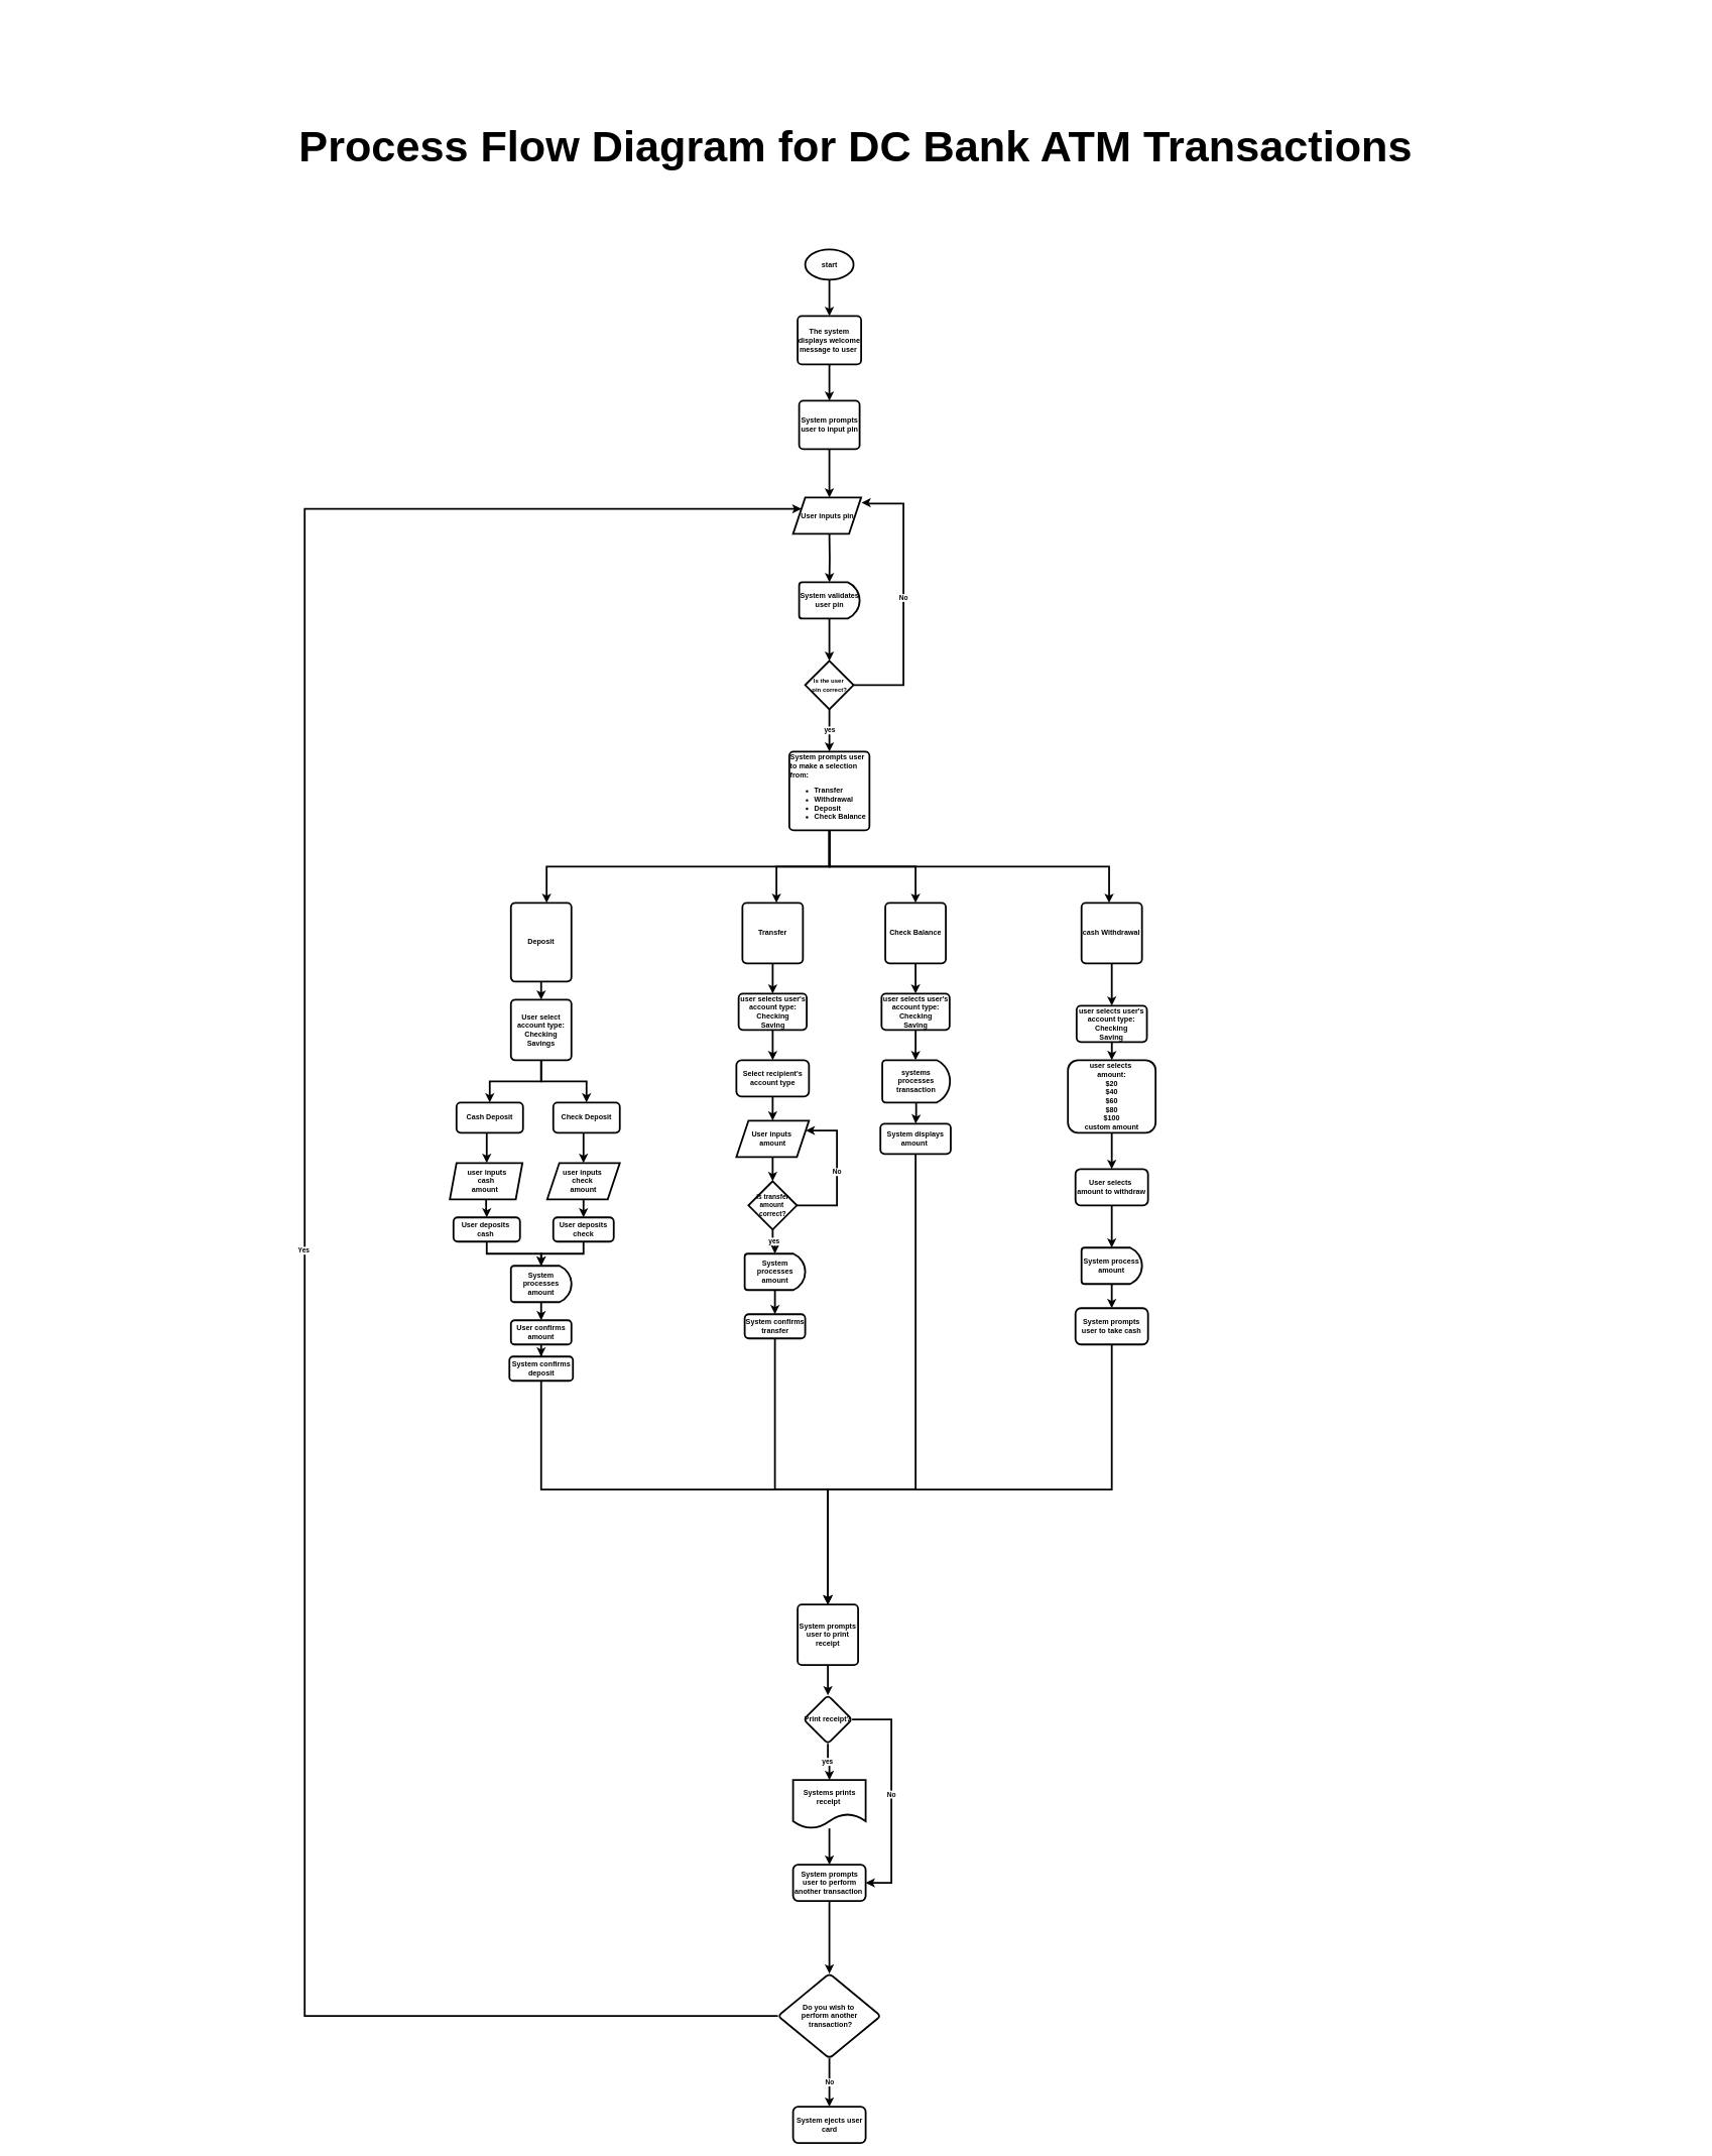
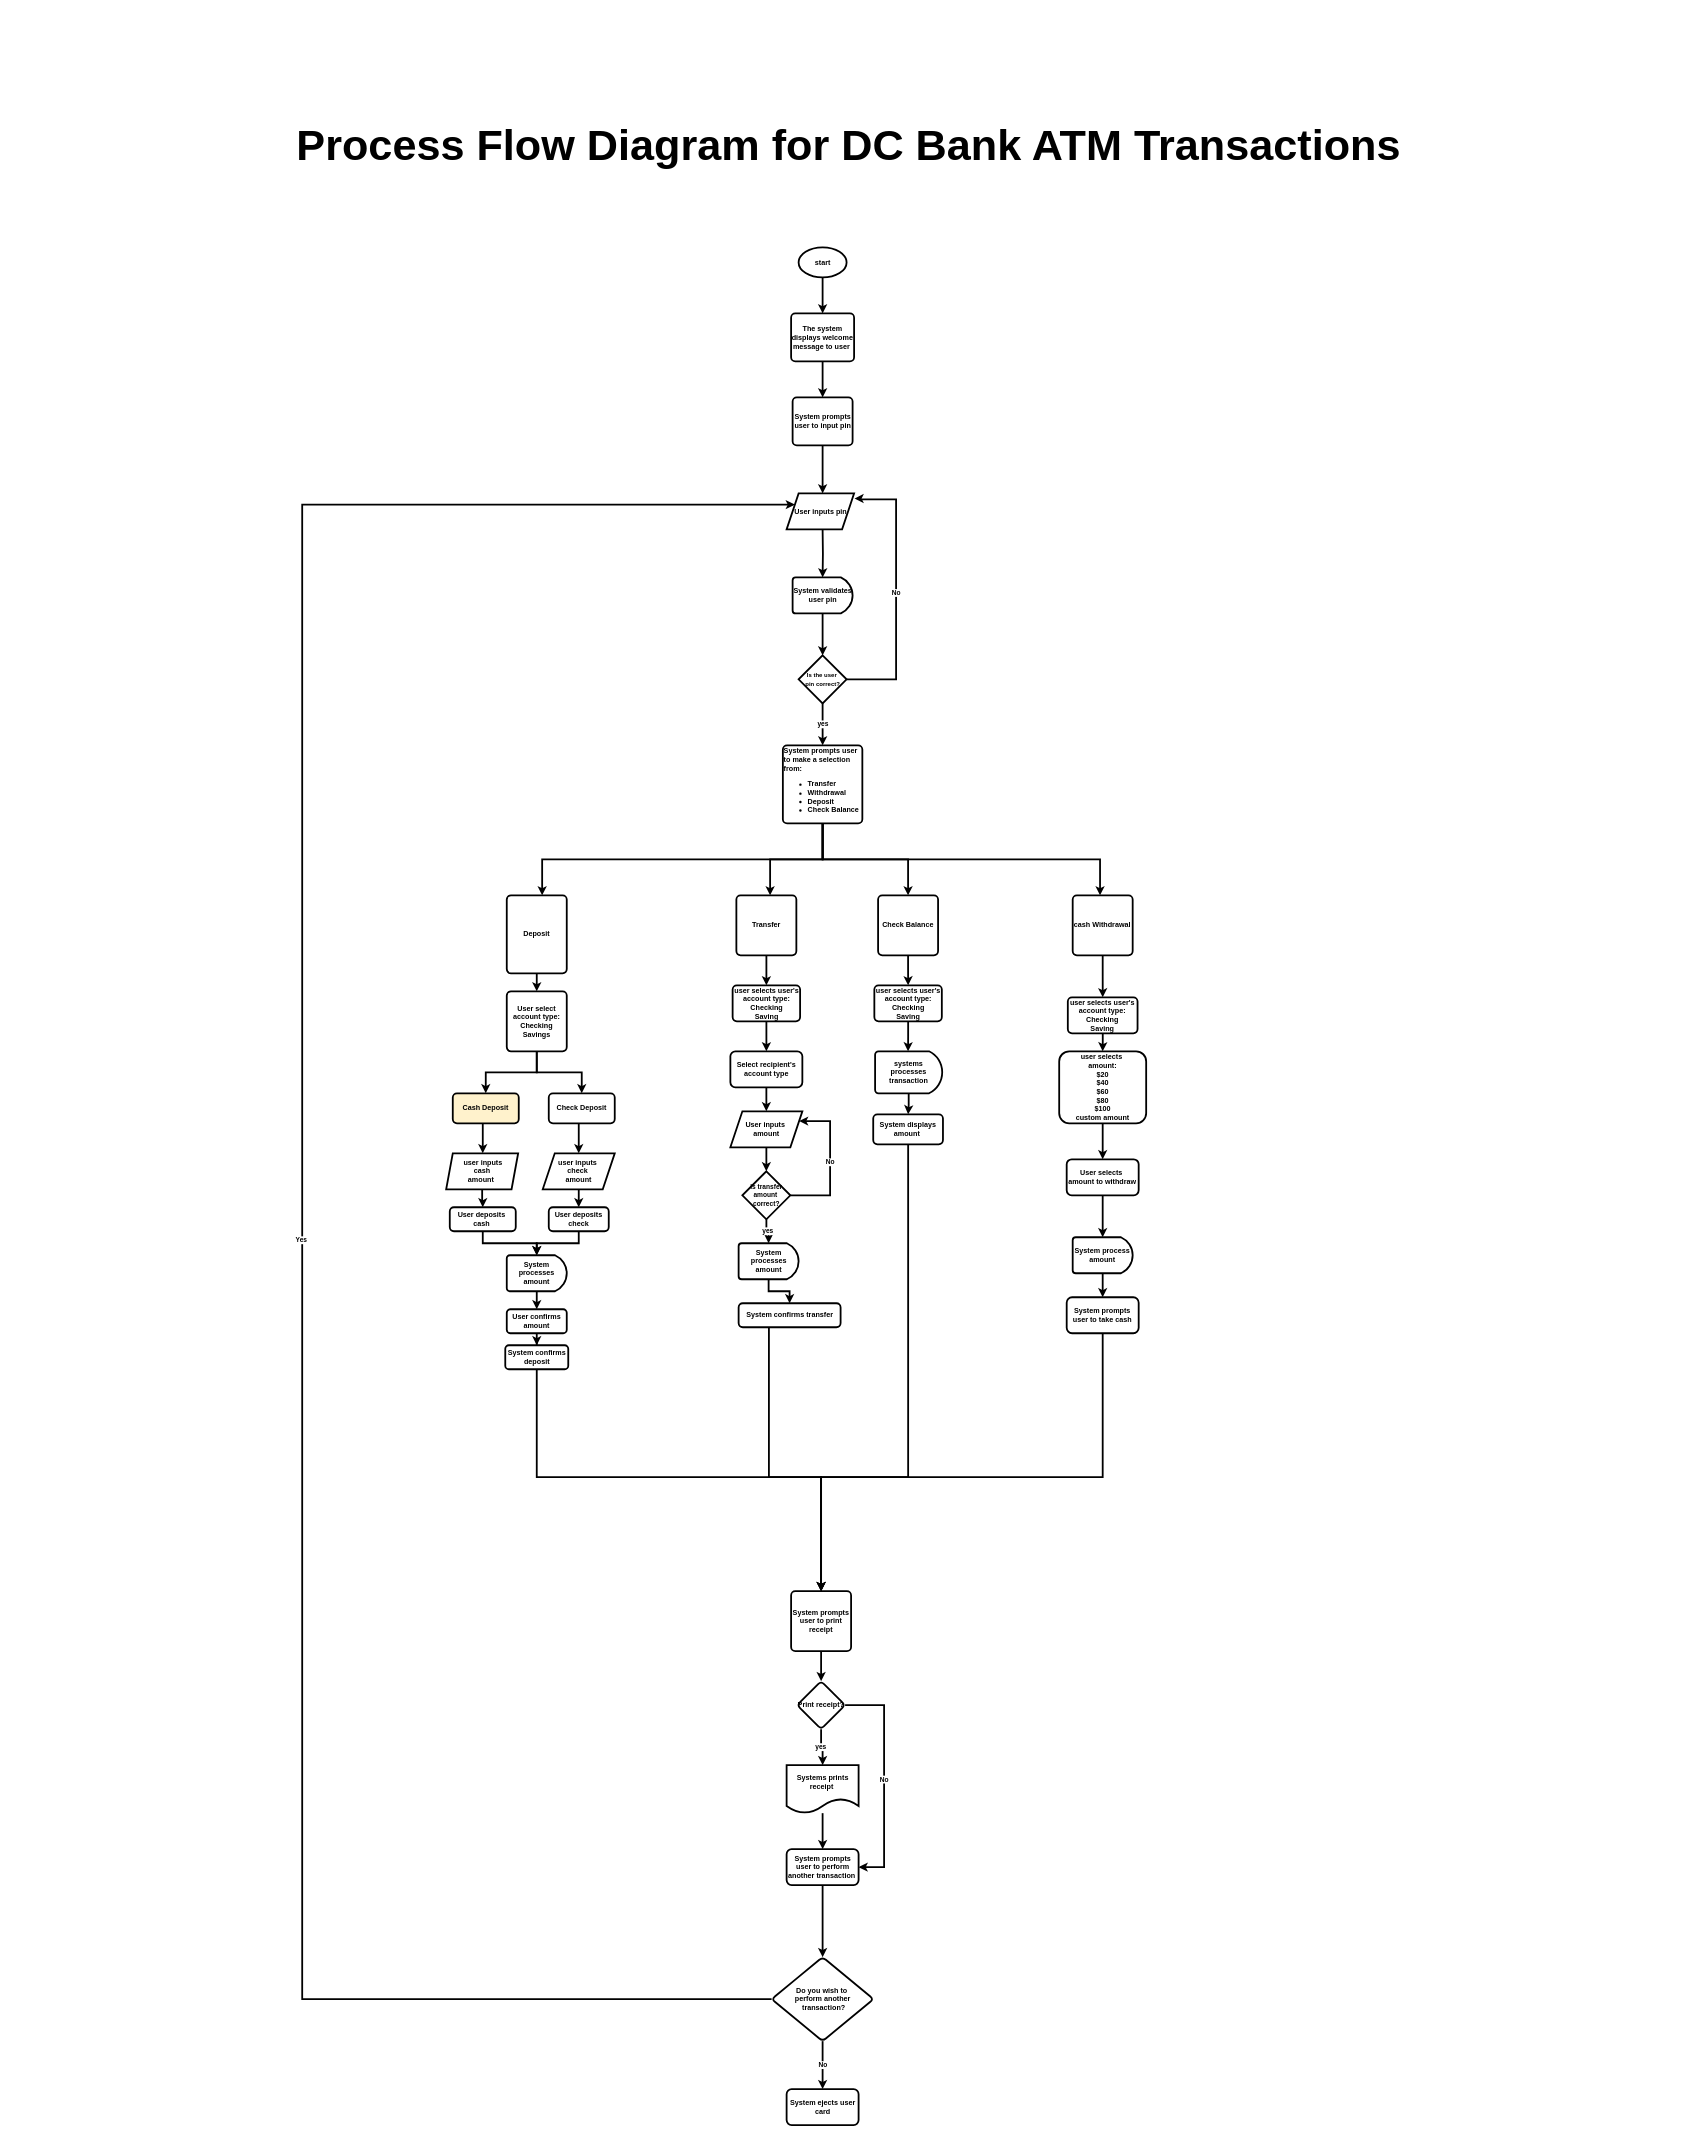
- <mxCell id="34" value="Cash Deposit" style="rounded=1;whiteSpace=wrap;html=1;absoluteArcSize=1;arcSize=14;strokeWidth=3;fontStyle=1" vertex="1" parent="27"><mxGeometry x="11" y="390" width="110" height="50" as="geometry" /></mxCell>
+ <mxCell id="34" value="Cash Deposit" style="rounded=1;whiteSpace=wrap;html=1;absoluteArcSize=1;arcSize=14;strokeWidth=3;fontStyle=1;fillColor=#fff2cc;" vertex="1" parent="27"><mxGeometry x="11" y="390" width="110" height="50" as="geometry" /></mxCell>
- <mxCell id="61" value="System confirms transfer" style="rounded=1;whiteSpace=wrap;html=1;absoluteArcSize=1;arcSize=14;strokeWidth=3;fontStyle=1" vertex="1" parent="1"><mxGeometry x="1230.5" y="2172" width="100" height="40" as="geometry" /></mxCell>
+ <mxCell id="61" value="System confirms transfer" style="rounded=1;whiteSpace=wrap;html=1;absoluteArcSize=1;arcSize=14;strokeWidth=3;fontStyle=1" vertex="1" parent="1"><mxGeometry x="1230.5" y="2172" width="170" height="40" as="geometry" /></mxCell>
